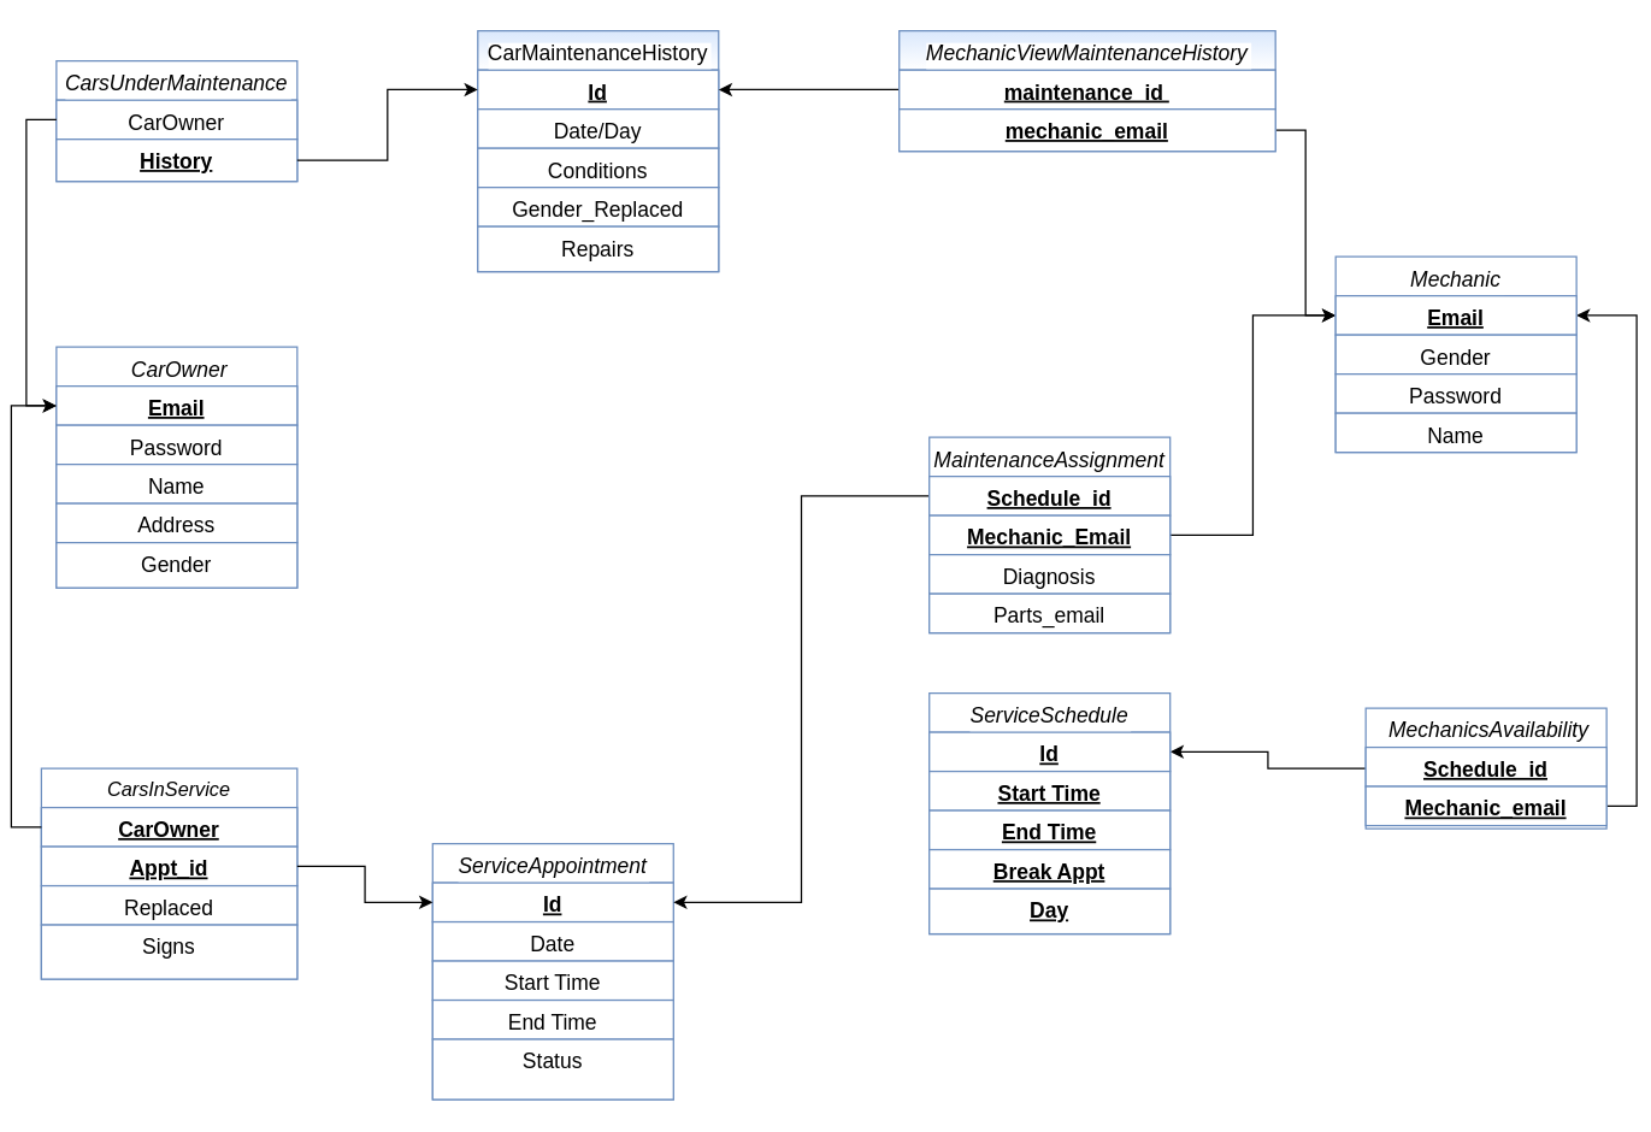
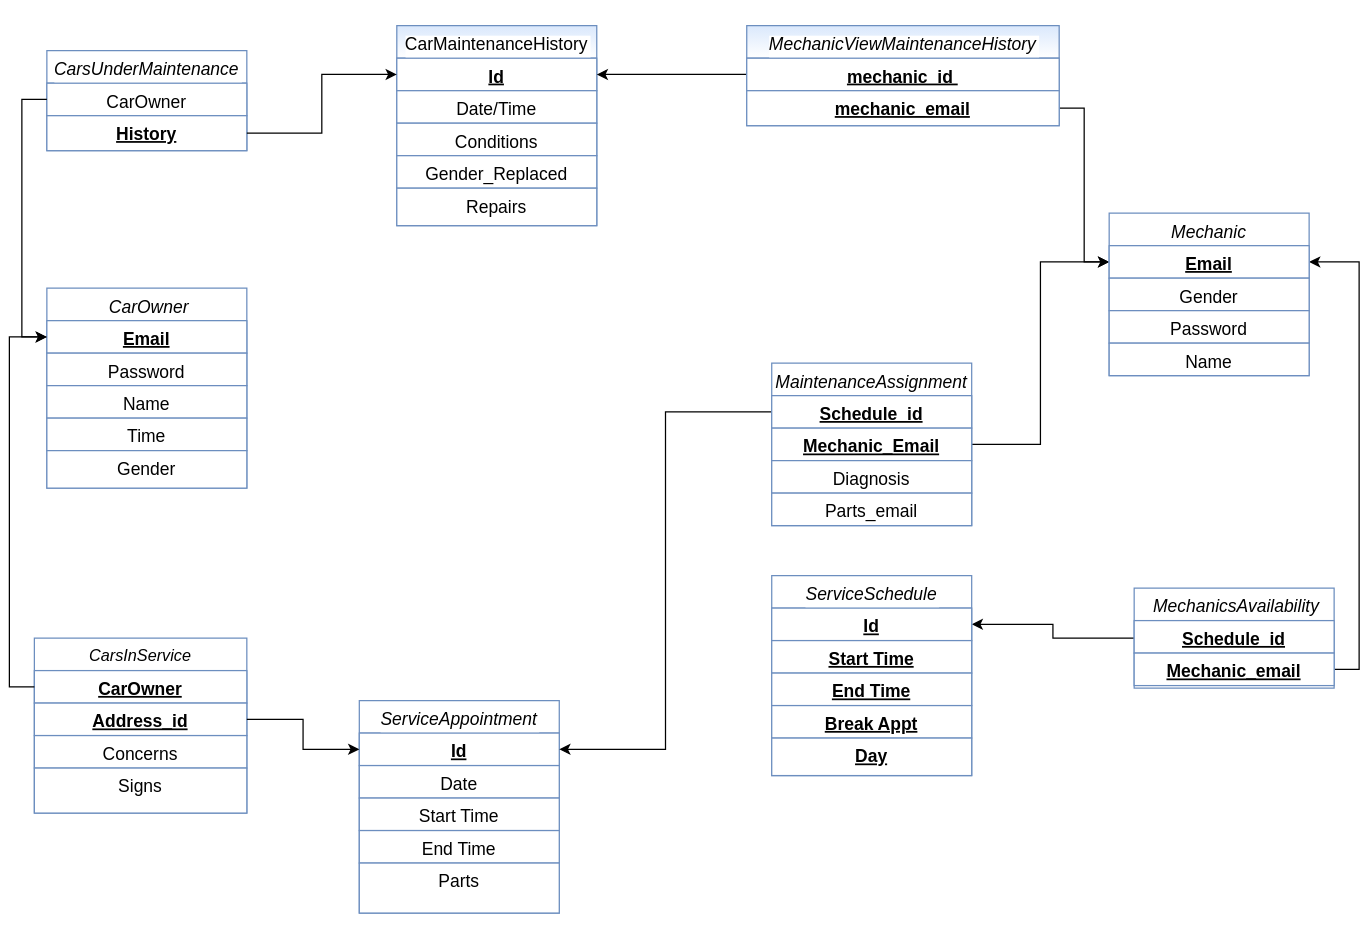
- <mxCell id="49" value="maintenance_id " style="text;align=center;verticalAlign=top;spacingLeft=4;spacingRight=4;overflow=hidden;rotatable=0;points=[[0,0.5],[1,0.5]];portConstraint=eastwest;fontStyle=5;fillColor=#FFFFFF;strokeColor=#6c8ebf;gradientColor=#ffffff;fontSize=14;" vertex="1" parent="48"><mxGeometry y="26" width="250" height="26" as="geometry" /></mxCell>
+ <mxCell id="49" value="mechanic_id " style="text;align=center;verticalAlign=top;spacingLeft=4;spacingRight=4;overflow=hidden;rotatable=0;points=[[0,0.5],[1,0.5]];portConstraint=eastwest;fontStyle=5;fillColor=#FFFFFF;strokeColor=#6c8ebf;gradientColor=#ffffff;fontSize=14;" vertex="1" parent="48"><mxGeometry y="26" width="250" height="26" as="geometry" /></mxCell>
- <mxCell id="4" value="Date/Day" style="text;align=center;verticalAlign=top;spacingLeft=4;spacingRight=4;overflow=hidden;rotatable=0;points=[[0,0.5],[1,0.5]];portConstraint=eastwest;rounded=0;shadow=0;html=0;fillColor=#FFFFFF;strokeColor=#6c8ebf;gradientColor=#ffffff;fontSize=14;" vertex="1" parent="2"><mxGeometry y="52" width="160" height="26" as="geometry" /></mxCell>
+ <mxCell id="4" value="Date/Time" style="text;align=center;verticalAlign=top;spacingLeft=4;spacingRight=4;overflow=hidden;rotatable=0;points=[[0,0.5],[1,0.5]];portConstraint=eastwest;rounded=0;shadow=0;html=0;fillColor=#FFFFFF;strokeColor=#6c8ebf;gradientColor=#ffffff;fontSize=14;" vertex="1" parent="2"><mxGeometry y="52" width="160" height="26" as="geometry" /></mxCell>
- <mxCell id="15" value="Address" style="text;align=center;verticalAlign=top;spacingLeft=4;spacingRight=4;overflow=hidden;rotatable=0;points=[[0,0.5],[1,0.5]];portConstraint=eastwest;rounded=0;shadow=0;html=0;fillColor=#FFFFFF;strokeColor=#6c8ebf;gradientColor=#ffffff;fontSize=14;" vertex="1" parent="11"><mxGeometry y="104" width="160" height="26" as="geometry" /></mxCell>
+ <mxCell id="15" value="Time" style="text;align=center;verticalAlign=top;spacingLeft=4;spacingRight=4;overflow=hidden;rotatable=0;points=[[0,0.5],[1,0.5]];portConstraint=eastwest;rounded=0;shadow=0;html=0;fillColor=#FFFFFF;strokeColor=#6c8ebf;gradientColor=#ffffff;fontSize=14;" vertex="1" parent="11"><mxGeometry y="104" width="160" height="26" as="geometry" /></mxCell>
- <mxCell id="25" value="Appt_id" style="text;align=center;verticalAlign=top;spacingLeft=4;spacingRight=4;overflow=hidden;rotatable=0;points=[[0,0.5],[1,0.5]];portConstraint=eastwest;rounded=0;shadow=0;html=0;fontStyle=5;fillColor=#FFFFFF;strokeColor=#6c8ebf;gradientColor=#ffffff;fontSize=14;" vertex="1" parent="23"><mxGeometry y="52" width="170" height="26" as="geometry" /></mxCell>
+ <mxCell id="25" value="Address_id" style="text;align=center;verticalAlign=top;spacingLeft=4;spacingRight=4;overflow=hidden;rotatable=0;points=[[0,0.5],[1,0.5]];portConstraint=eastwest;rounded=0;shadow=0;html=0;fontStyle=5;fillColor=#FFFFFF;strokeColor=#6c8ebf;gradientColor=#ffffff;fontSize=14;" vertex="1" parent="23"><mxGeometry y="52" width="170" height="26" as="geometry" /></mxCell>
- <mxCell id="26" value="Replaced" style="text;align=center;verticalAlign=top;spacingLeft=4;spacingRight=4;overflow=hidden;rotatable=0;points=[[0,0.5],[1,0.5]];portConstraint=eastwest;rounded=0;shadow=0;html=0;fillColor=#FFFFFF;strokeColor=#6c8ebf;gradientColor=#ffffff;fontSize=14;" vertex="1" parent="23"><mxGeometry y="78" width="170" height="26" as="geometry" /></mxCell>
+ <mxCell id="26" value="Concerns" style="text;align=center;verticalAlign=top;spacingLeft=4;spacingRight=4;overflow=hidden;rotatable=0;points=[[0,0.5],[1,0.5]];portConstraint=eastwest;rounded=0;shadow=0;html=0;fillColor=#FFFFFF;strokeColor=#6c8ebf;gradientColor=#ffffff;fontSize=14;" vertex="1" parent="23"><mxGeometry y="78" width="170" height="26" as="geometry" /></mxCell>
- <mxCell id="22" value="Status" style="text;align=center;verticalAlign=top;spacingLeft=4;spacingRight=4;overflow=hidden;rotatable=0;points=[[0,0.5],[1,0.5]];portConstraint=eastwest;rounded=0;shadow=0;html=0;fillColor=#FFFFFF;strokeColor=#6c8ebf;gradientColor=#ffffff;fontSize=14;" vertex="1" parent="17"><mxGeometry y="130" width="160" height="40" as="geometry" /></mxCell>
+ <mxCell id="22" value="Parts" style="text;align=center;verticalAlign=top;spacingLeft=4;spacingRight=4;overflow=hidden;rotatable=0;points=[[0,0.5],[1,0.5]];portConstraint=eastwest;rounded=0;shadow=0;html=0;fillColor=#FFFFFF;strokeColor=#6c8ebf;gradientColor=#ffffff;fontSize=14;" vertex="1" parent="17"><mxGeometry y="130" width="160" height="40" as="geometry" /></mxCell>
